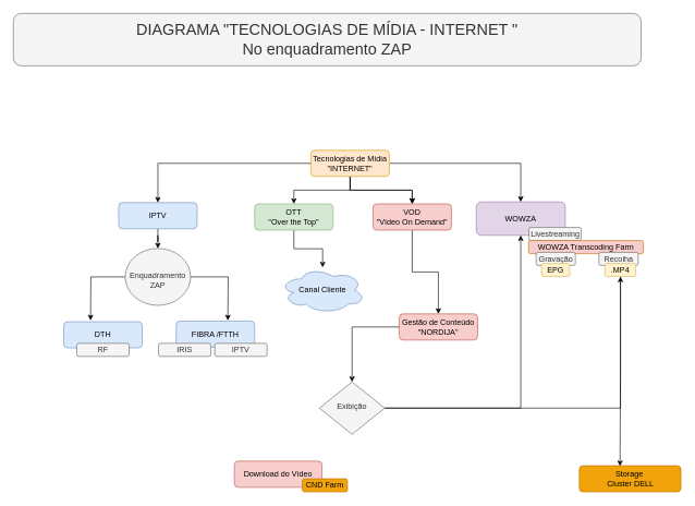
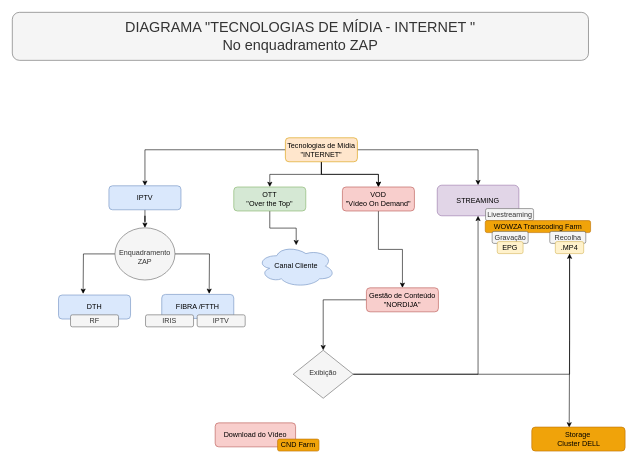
- <mxCell id="14" value="WOWZA" style="rounded=1;whiteSpace=wrap;html=1;fontSize=12;glass=0;strokeWidth=1;shadow=0;fillColor=#e1d5e7;strokeColor=#9673a6;" vertex="1" parent="1"><mxGeometry x="728" y="308" width="136" height="51" as="geometry" /></mxCell>
+ <mxCell id="14" value="STREAMING" style="rounded=1;whiteSpace=wrap;html=1;fontSize=12;glass=0;strokeWidth=1;shadow=0;fillColor=#e1d5e7;strokeColor=#9673a6;" vertex="1" parent="1"><mxGeometry x="728" y="308" width="136" height="51" as="geometry" /></mxCell>
- <mxCell id="32" value="WOWZA Transcoding Farm" style="rounded=1;whiteSpace=wrap;html=1;fontSize=12;glass=0;strokeWidth=1;shadow=0;fillColor=#f8cecc;fontColor=#000000;strokeColor=#BD7000;" vertex="1" parent="1"><mxGeometry x="808" y="367" width="175.5" height="20" as="geometry" /></mxCell>
+ <mxCell id="32" value="WOWZA Transcoding Farm" style="rounded=1;whiteSpace=wrap;html=1;fontSize=12;glass=0;strokeWidth=1;shadow=0;fillColor=#f0a30a;fontColor=#000000;strokeColor=#BD7000;" vertex="1" parent="1"><mxGeometry x="808" y="367" width="175.5" height="20" as="geometry" /></mxCell>
